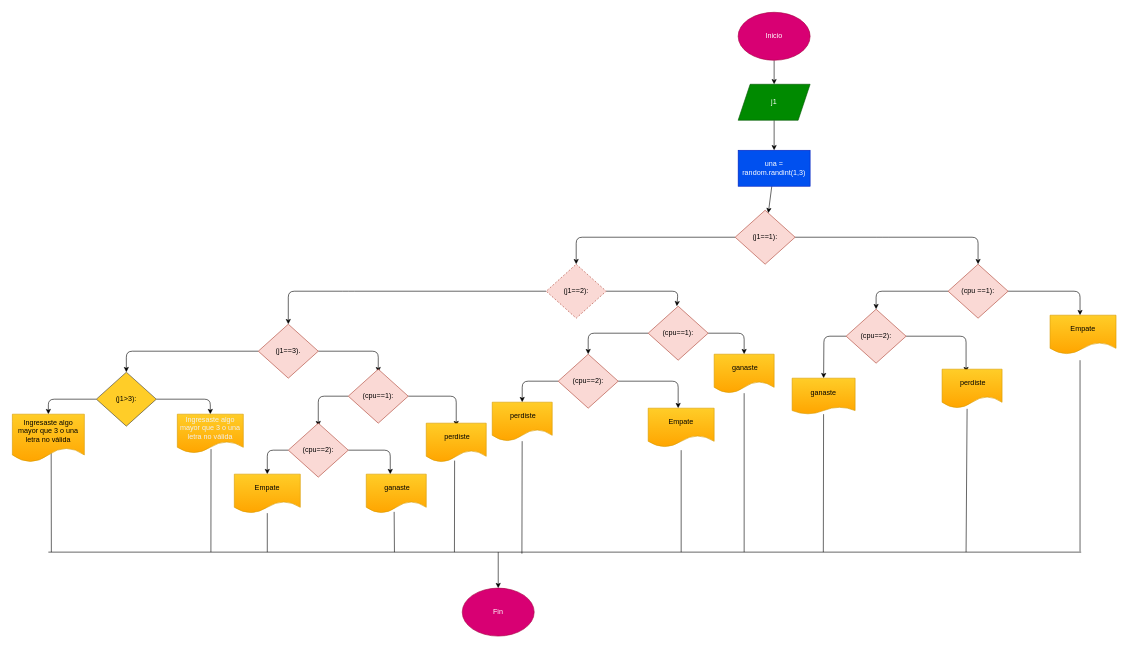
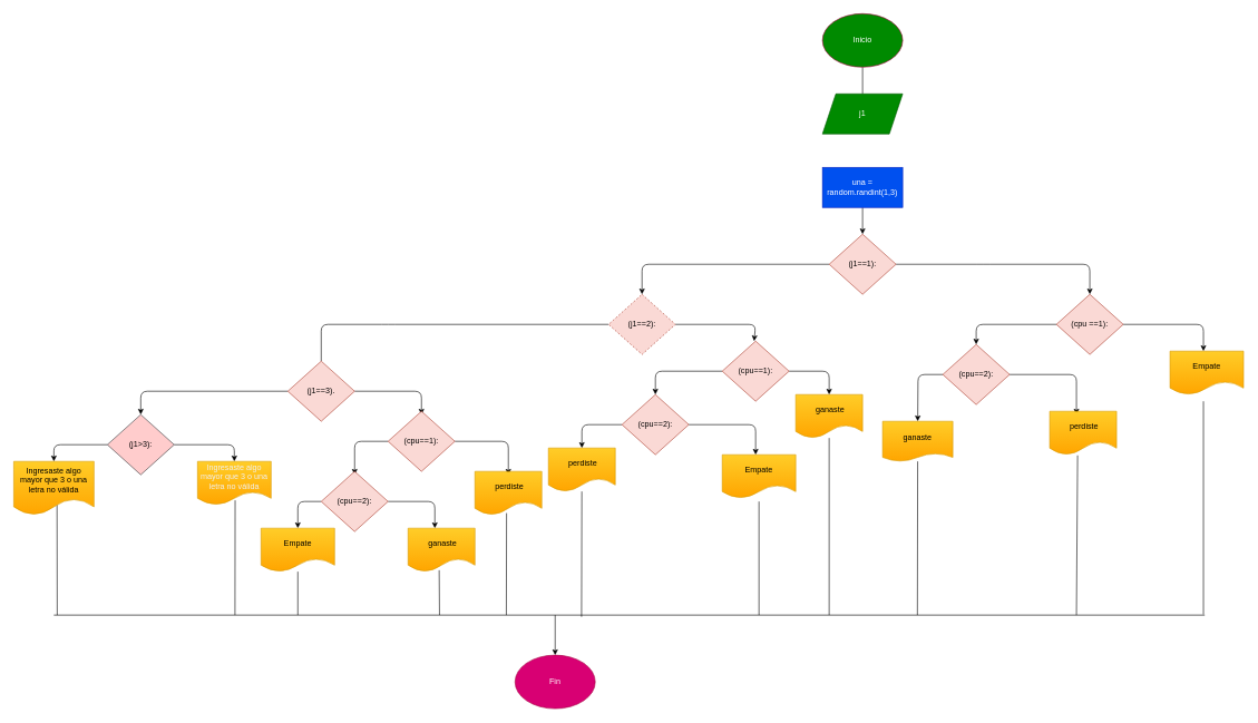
- <mxCell id="3" value="Inicio" style="ellipse;whiteSpace=wrap;html=1;fillColor=#d80073;fontColor=#ffffff;strokeColor=#A50040;" vertex="1" parent="1"><mxGeometry x="1230" y="20" width="120" height="80" as="geometry" /></mxCell>
+ <mxCell id="3" value="Inicio" style="ellipse;whiteSpace=wrap;html=1;fillColor=#008a00;fontColor=#ffffff;strokeColor=#A50040;" vertex="1" parent="1"><mxGeometry x="1230" y="20" width="120" height="80" as="geometry" /></mxCell>
- <mxCell id="2" value="" style="edgeStyle=none;html=1;" edge="1" parent="1" source="3" target="5"><mxGeometry relative="1" as="geometry" /></mxCell>
+ <mxCell id="2" value="" style="edgeStyle=none;html=1;endArrow=none;" edge="1" parent="1" source="3" target="5"><mxGeometry relative="1" as="geometry" /></mxCell>
- <mxCell id="4" value="" style="edgeStyle=none;html=1;" edge="1" parent="1" source="5" target="7"><mxGeometry relative="1" as="geometry" /></mxCell>
- <mxCell id="10" value="(j1==1):" style="rhombus;whiteSpace=wrap;html=1;fillColor=#fad9d5;strokeColor=#ae4132;" vertex="1" parent="1"><mxGeometry x="1225" y="350" width="100" height="90" as="geometry" /></mxCell>
+ <mxCell id="10" value="(j1==1):" style="rhombus;whiteSpace=wrap;html=1;fillColor=#fad9d5;strokeColor=#ae4132;" vertex="1" parent="1"><mxGeometry x="1240" y="350" width="100" height="90" as="geometry" /></mxCell>
- <mxCell id="19" style="edgeStyle=none;html=1;entryX=0.5;entryY=0;entryDx=0;entryDy=0;" edge="1" parent="1" source="20" target="34"><mxGeometry relative="1" as="geometry"><mxPoint x="580" y="540" as="targetPoint" /><Array as="points"><mxPoint x="580" y="485" /><mxPoint x="480" y="485" /></Array></mxGeometry></mxCell>
+ <mxCell id="19" style="edgeStyle=none;html=1;entryX=0.5;entryY=0;entryDx=0;entryDy=0;endArrow=none;" edge="1" parent="1" source="20" target="34"><mxGeometry relative="1" as="geometry"><mxPoint x="580" y="540" as="targetPoint" /><Array as="points"><mxPoint x="580" y="485" /><mxPoint x="480" y="485" /></Array></mxGeometry></mxCell>
- <mxCell id="46" value="(j1&amp;gt;3):" style="rhombus;whiteSpace=wrap;html=1;fillColor=#ffcd28;strokeColor=#36393d;" vertex="1" parent="1"><mxGeometry x="160" y="620" width="100" height="90" as="geometry" /></mxCell>
+ <mxCell id="46" value="(j1&amp;gt;3):" style="rhombus;whiteSpace=wrap;html=1;fillColor=#ffcccc;strokeColor=#36393d;" vertex="1" parent="1"><mxGeometry x="160" y="620" width="100" height="90" as="geometry" /></mxCell>
